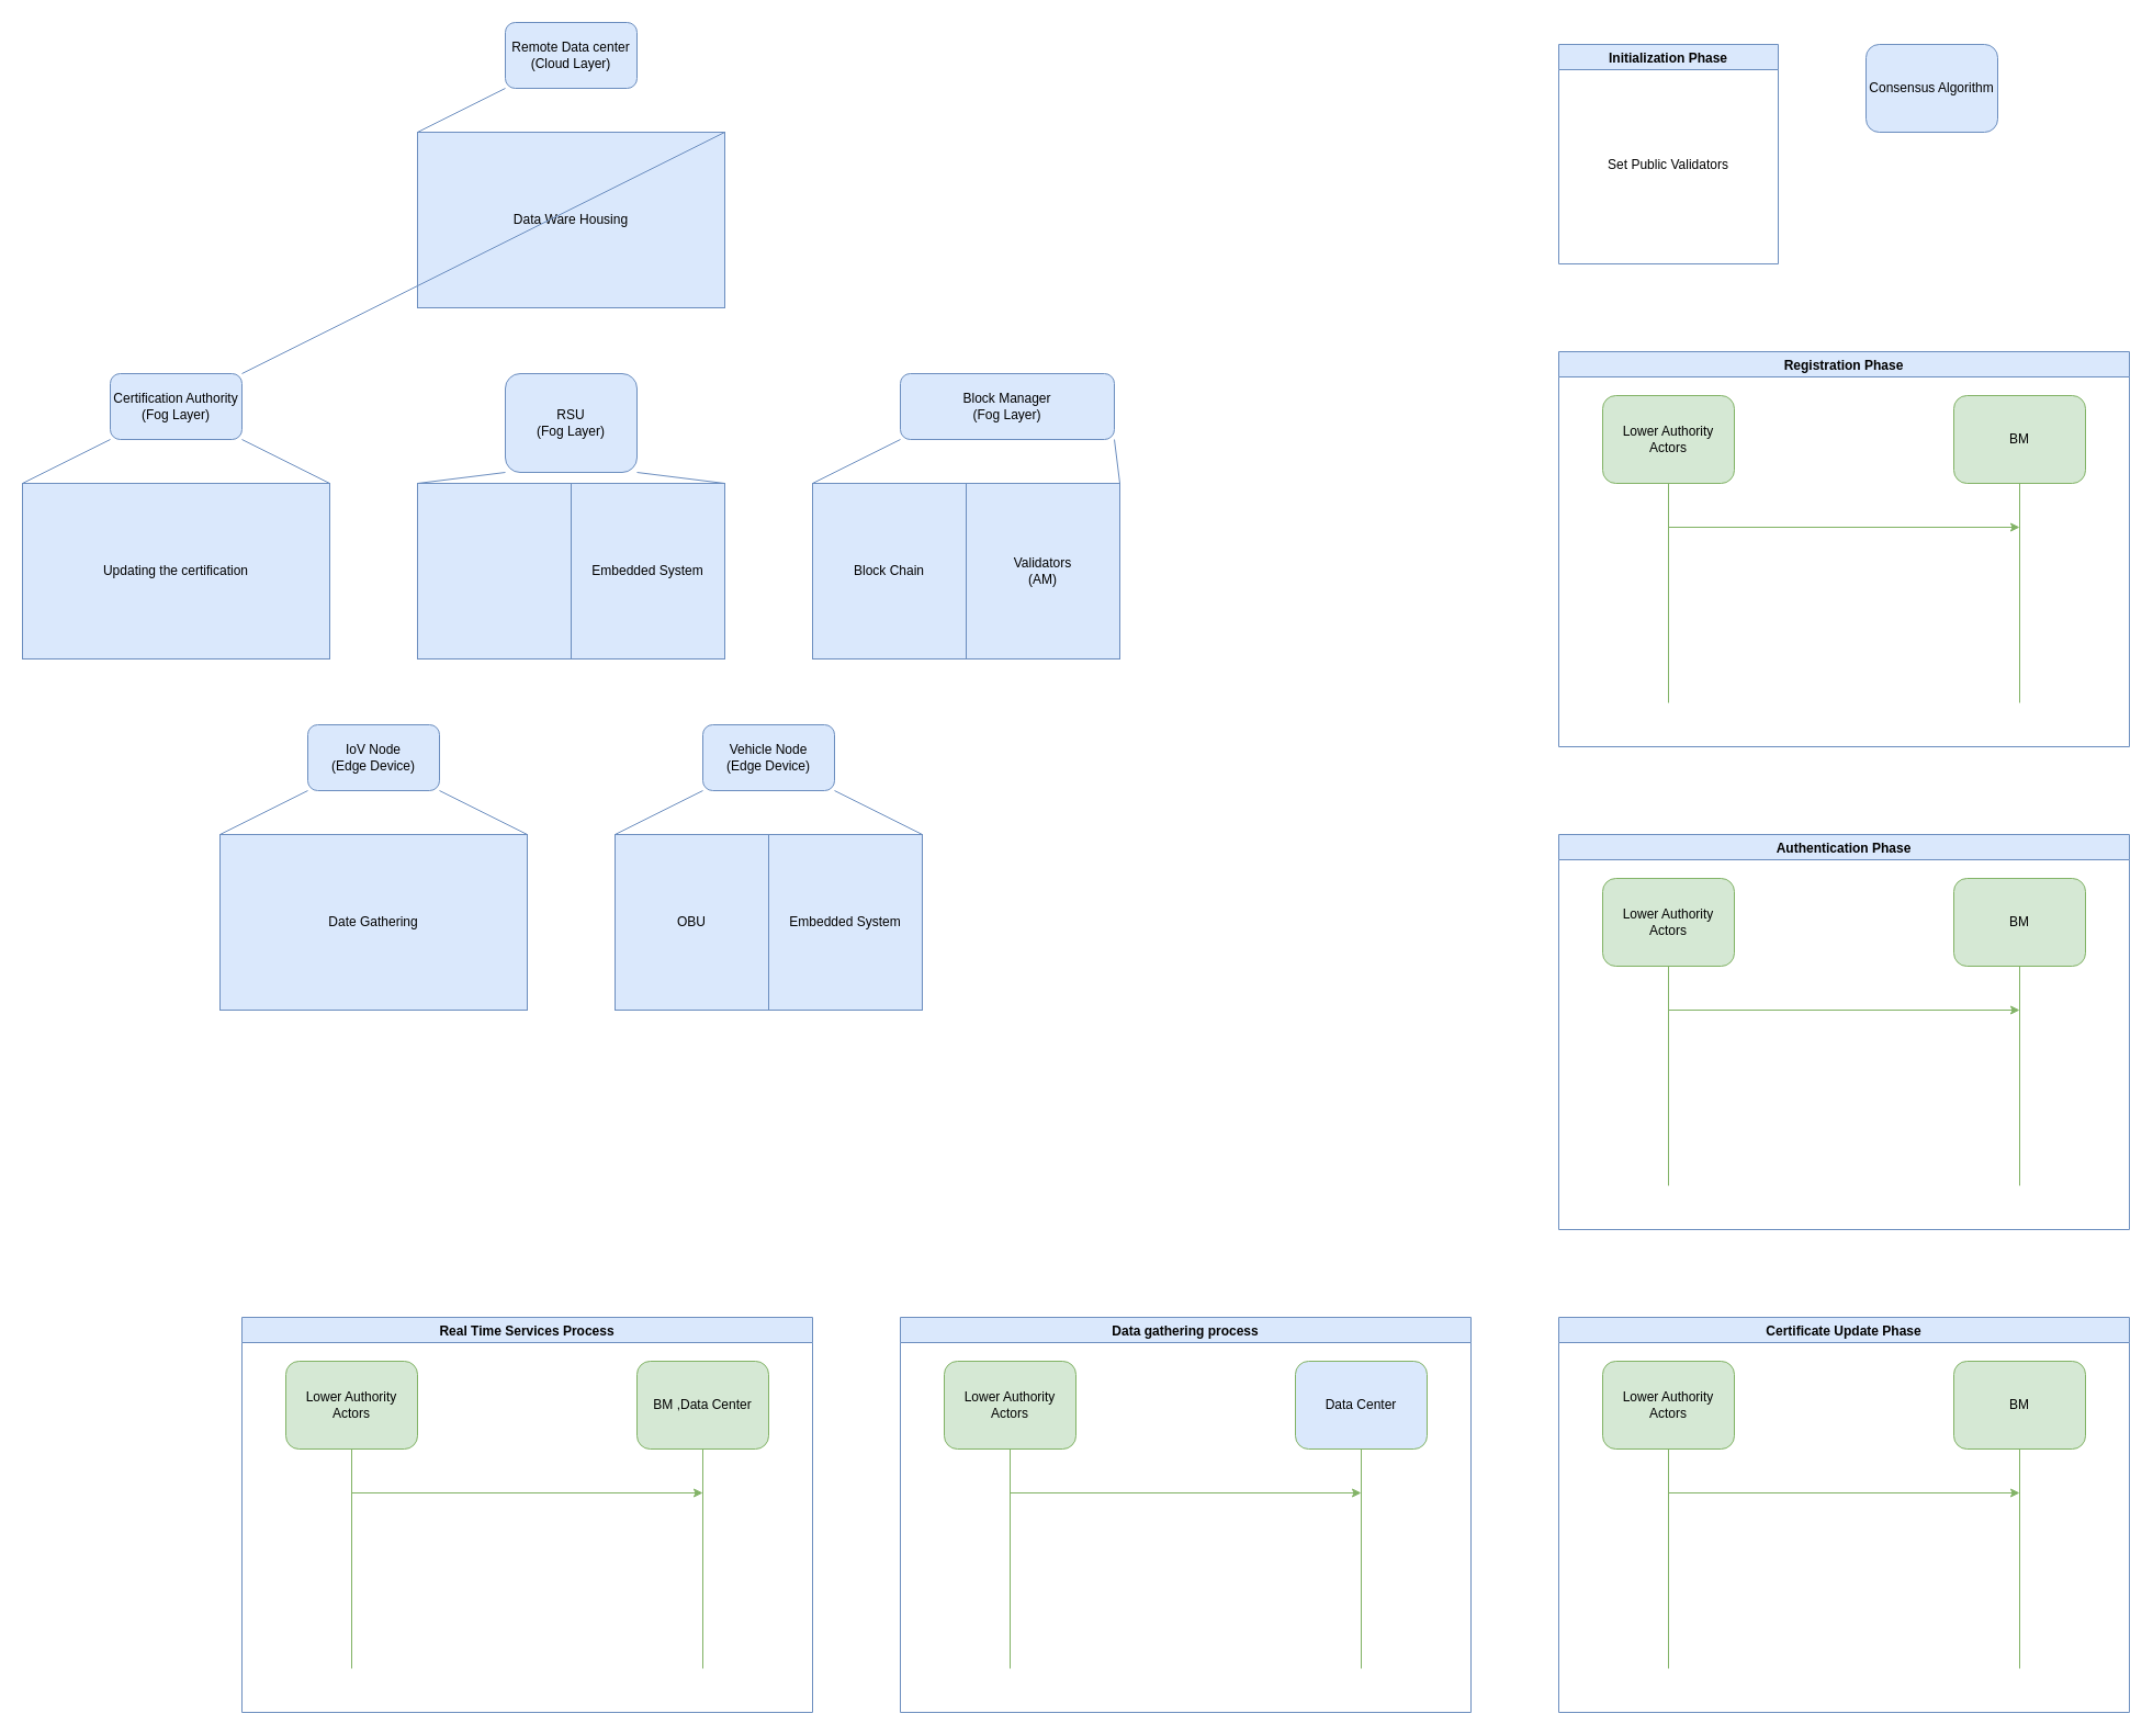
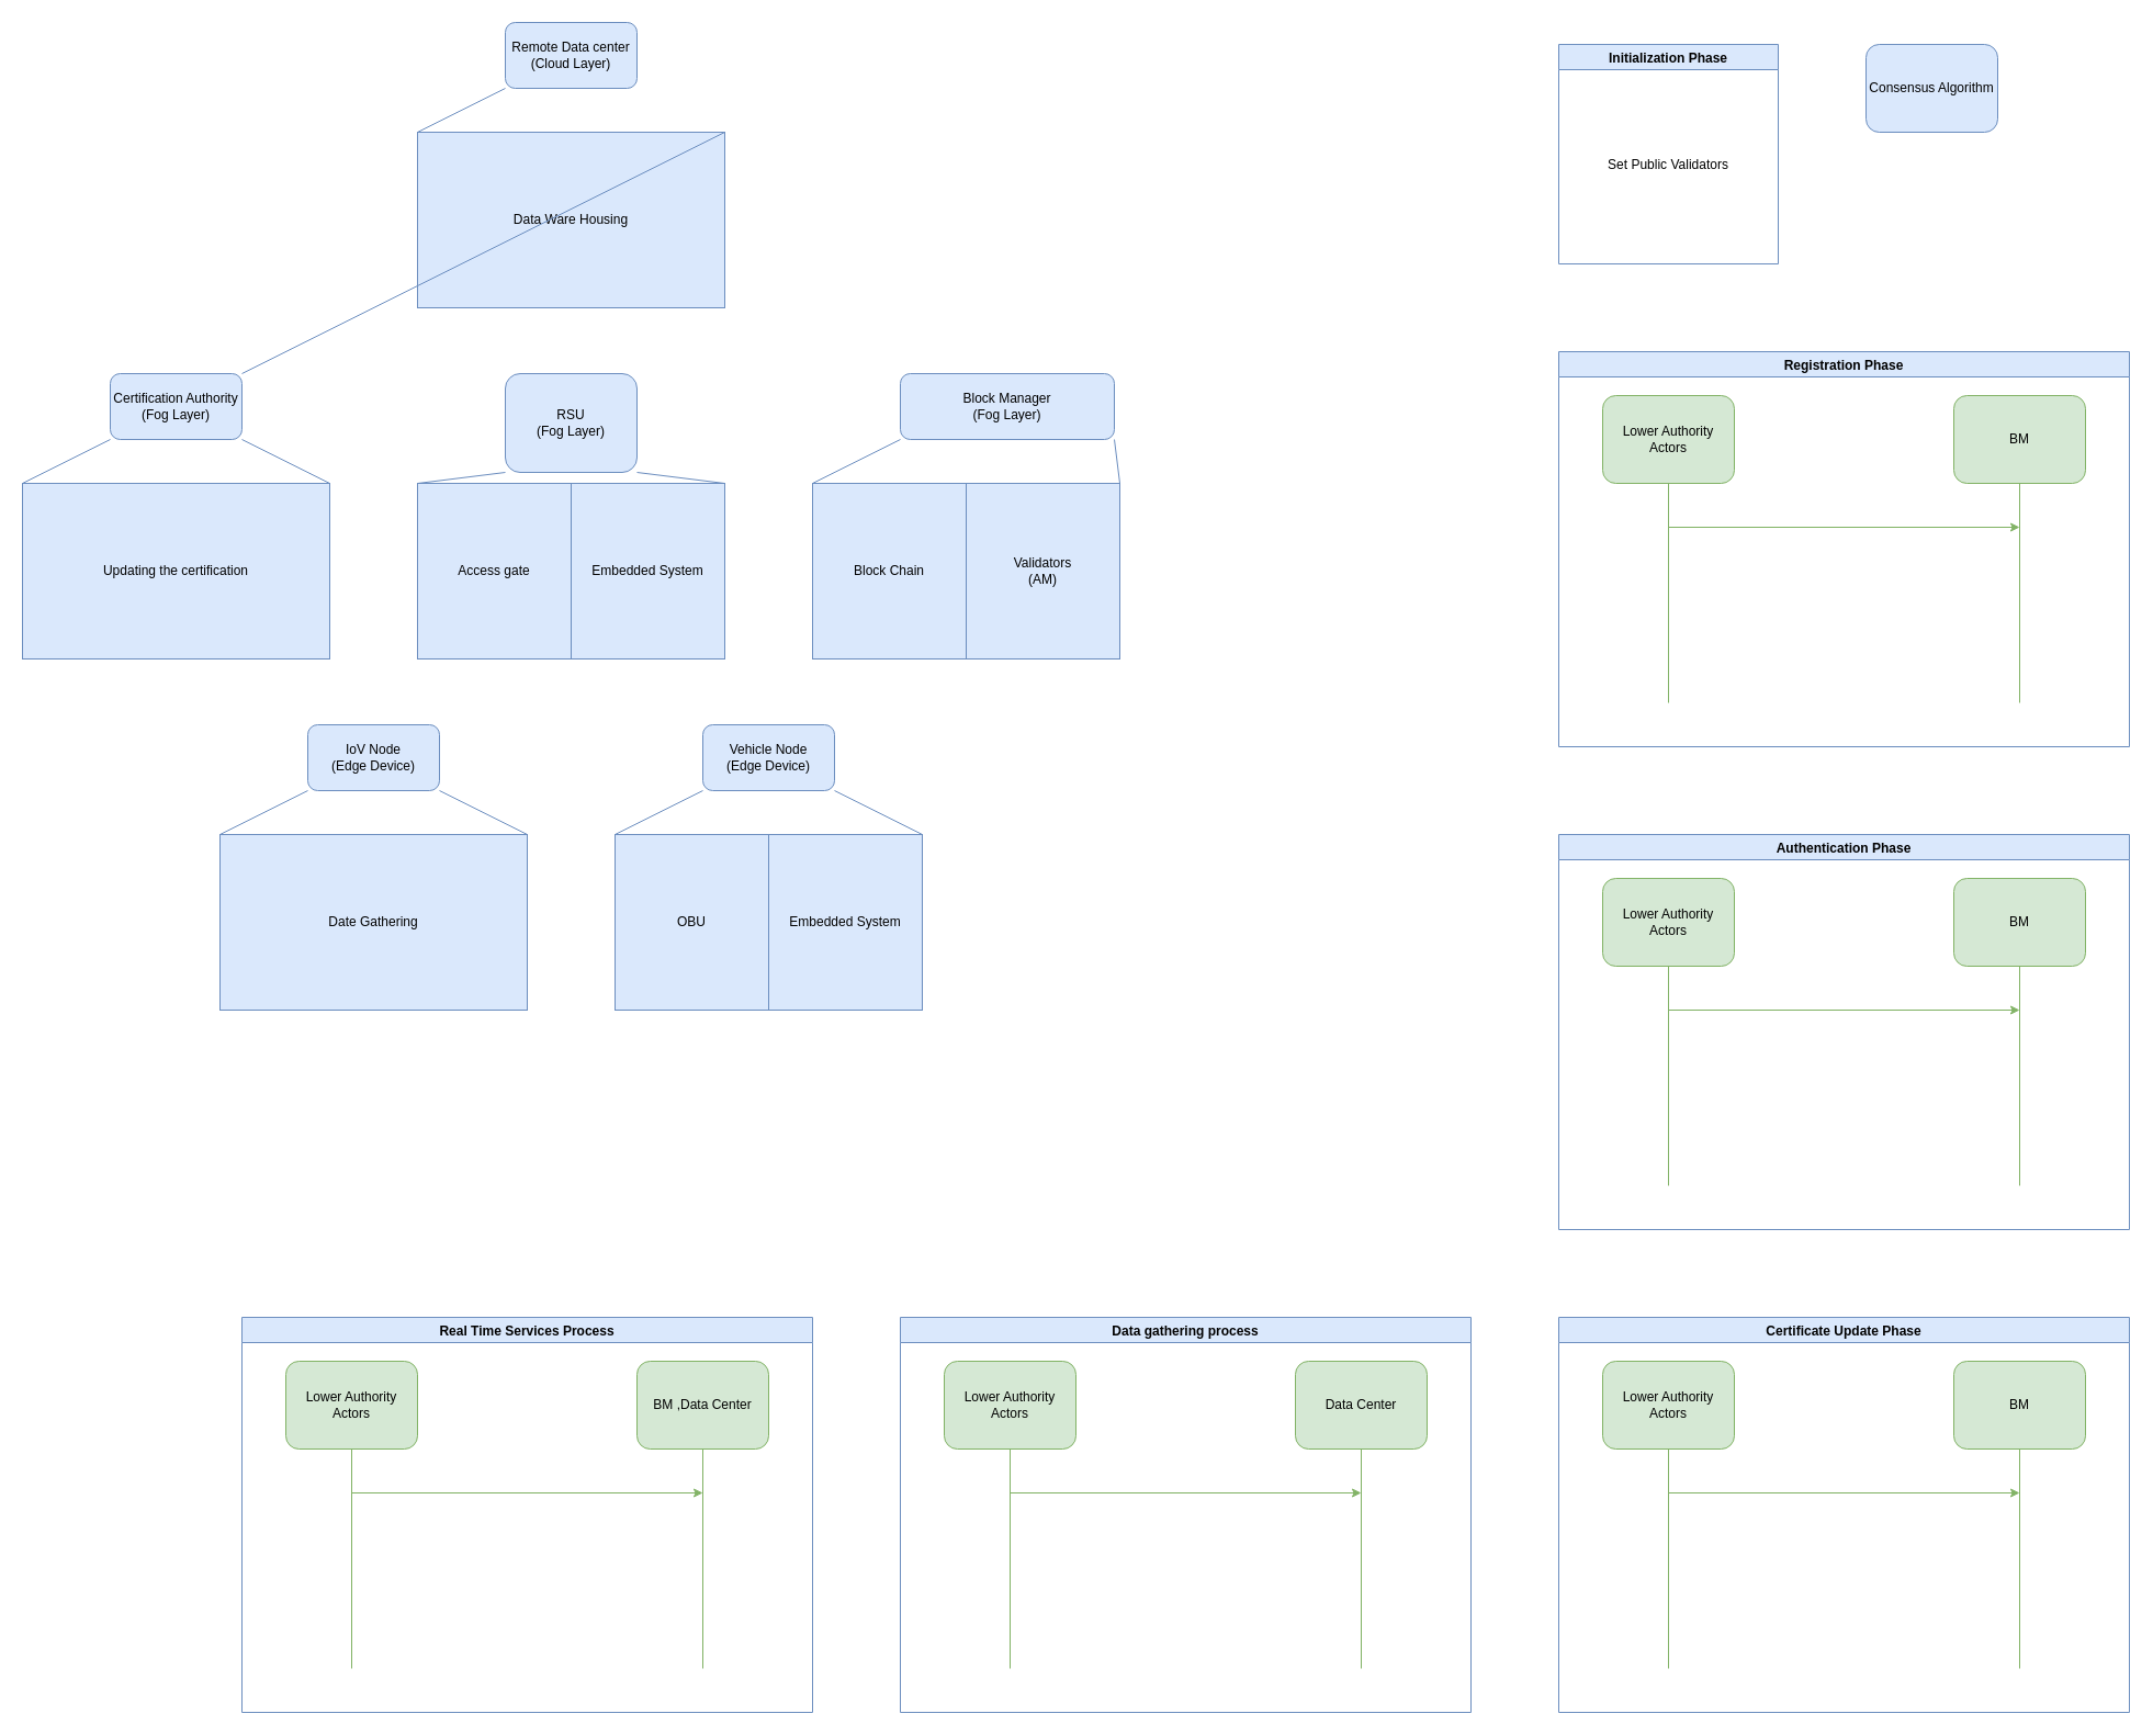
+ <mxCell id="15" value="Access gate" style="text;html=1;strokeColor=none;fillColor=none;align=center;verticalAlign=middle;whiteSpace=wrap;rounded=0;" vertex="1" parent="1"><mxGeometry x="380" y="440" width="140" height="160" as="geometry" /></mxCell>
- <mxCell id="59" value="Data Center" style="rounded=1;whiteSpace=wrap;html=1;align=center;fillColor=#dae8fc;strokeColor=#82b366;" vertex="1" parent="57"><mxGeometry x="360" y="40" width="120" height="80" as="geometry" /></mxCell>
+ <mxCell id="59" value="Data Center" style="rounded=1;whiteSpace=wrap;html=1;align=center;fillColor=#d5e8d4;strokeColor=#82b366;" vertex="1" parent="57"><mxGeometry x="360" y="40" width="120" height="80" as="geometry" /></mxCell>
